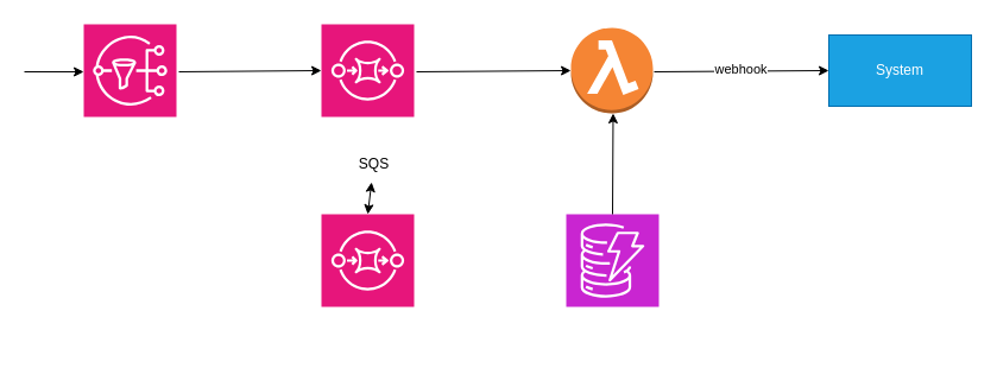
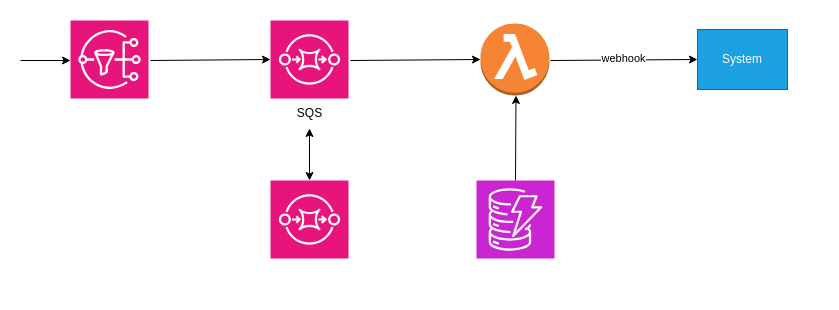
- <mxCell id="14" value="System" style="rounded=0;whiteSpace=wrap;html=1;fillColor=#1ba1e2;fontColor=#ffffff;strokeColor=#006EAF;" vertex="1" parent="2"><mxGeometry x="677" y="9" width="120" height="60" as="geometry" /></mxCell>
+ <mxCell id="14" value="System" style="rounded=0;whiteSpace=wrap;html=1;fillColor=#1ba1e2;fontColor=#ffffff;strokeColor=#006EAF;" vertex="1" parent="2"><mxGeometry x="677" y="9" width="90" height="60" as="geometry" /></mxCell>
- <mxCell id="6" value="SQS" style="text;html=1;align=center;verticalAlign=middle;resizable=0;points=[];autosize=1;strokeColor=none;fillColor=none;" vertex="1" parent="2"><mxGeometry x="269" y="103" width="50" height="30" as="geometry" /></mxCell>
+ <mxCell id="6" value="SQS" style="text;html=1;align=center;verticalAlign=middle;resizable=0;points=[];autosize=1;strokeColor=none;fillColor=none;" vertex="1" parent="2"><mxGeometry x="264" y="78" width="50" height="30" as="geometry" /></mxCell>
